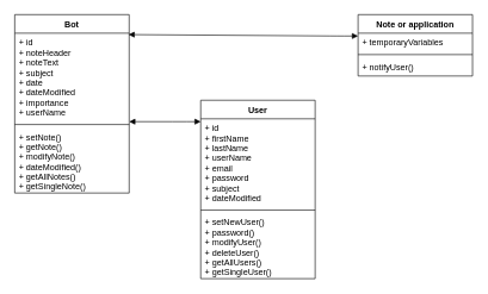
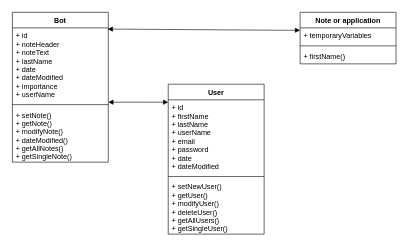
- <mxCell id="3" value="+ id&#10;+ noteHeader&#10;+ noteText&#10;+ subject&#10;+ date&#10;+ dateModified&#10;+ importance&#10;+ userName" style="text;strokeColor=none;fillColor=none;align=left;verticalAlign=top;spacingLeft=4;spacingRight=4;overflow=hidden;rotatable=0;points=[[0,0.5],[1,0.5]];portConstraint=eastwest;" vertex="1" parent="2"><mxGeometry y="26" width="160" height="124" as="geometry" /></mxCell>
+ <mxCell id="3" value="+ id&#10;+ noteHeader&#10;+ noteText&#10;+ lastName&#10;+ date&#10;+ dateModified&#10;+ importance&#10;+ userName" style="text;strokeColor=none;fillColor=none;align=left;verticalAlign=top;spacingLeft=4;spacingRight=4;overflow=hidden;rotatable=0;points=[[0,0.5],[1,0.5]];portConstraint=eastwest;" vertex="1" parent="2"><mxGeometry y="26" width="160" height="124" as="geometry" /></mxCell>
- <mxCell id="9" value="+ notifyUser()" style="text;strokeColor=none;fillColor=none;align=left;verticalAlign=top;spacingLeft=4;spacingRight=4;overflow=hidden;rotatable=0;points=[[0,0.5],[1,0.5]];portConstraint=eastwest;" vertex="1" parent="6"><mxGeometry y="60" width="160" height="26" as="geometry" /></mxCell>
+ <mxCell id="9" value="+ firstName()" style="text;strokeColor=none;fillColor=none;align=left;verticalAlign=top;spacingLeft=4;spacingRight=4;overflow=hidden;rotatable=0;points=[[0,0.5],[1,0.5]];portConstraint=eastwest;" vertex="1" parent="6"><mxGeometry y="60" width="160" height="26" as="geometry" /></mxCell>
- <mxCell id="11" value="+ id&#10;+ firstName&#10;+ lastName&#10;+ userName&#10;+ email&#10;+ password&#10;+ subject&#10;+ dateModified&#10;&#10;" style="text;strokeColor=none;fillColor=none;align=left;verticalAlign=top;spacingLeft=4;spacingRight=4;overflow=hidden;rotatable=0;points=[[0,0.5],[1,0.5]];portConstraint=eastwest;" vertex="1" parent="10"><mxGeometry y="26" width="160" height="124" as="geometry" /></mxCell>
+ <mxCell id="11" value="+ id&#10;+ firstName&#10;+ lastName&#10;+ userName&#10;+ email&#10;+ password&#10;+ date&#10;+ dateModified&#10;&#10;" style="text;strokeColor=none;fillColor=none;align=left;verticalAlign=top;spacingLeft=4;spacingRight=4;overflow=hidden;rotatable=0;points=[[0,0.5],[1,0.5]];portConstraint=eastwest;" vertex="1" parent="10"><mxGeometry y="26" width="160" height="124" as="geometry" /></mxCell>
- <mxCell id="13" value="+ setNewUser()&#10;+ password()&#10;+ modifyUser()&#10;+ deleteUser()&#10;+ getAllUsers()&#10;+ getSingleUser()" style="text;strokeColor=none;fillColor=none;align=left;verticalAlign=top;spacingLeft=4;spacingRight=4;overflow=hidden;rotatable=0;points=[[0,0.5],[1,0.5]];portConstraint=eastwest;" vertex="1" parent="10"><mxGeometry y="158" width="160" height="92" as="geometry" /></mxCell>
+ <mxCell id="13" value="+ setNewUser()&#10;+ getUser()&#10;+ modifyUser()&#10;+ deleteUser()&#10;+ getAllUsers()&#10;+ getSingleUser()" style="text;strokeColor=none;fillColor=none;align=left;verticalAlign=top;spacingLeft=4;spacingRight=4;overflow=hidden;rotatable=0;points=[[0,0.5],[1,0.5]];portConstraint=eastwest;" vertex="1" parent="10"><mxGeometry y="158" width="160" height="92" as="geometry" /></mxCell>
